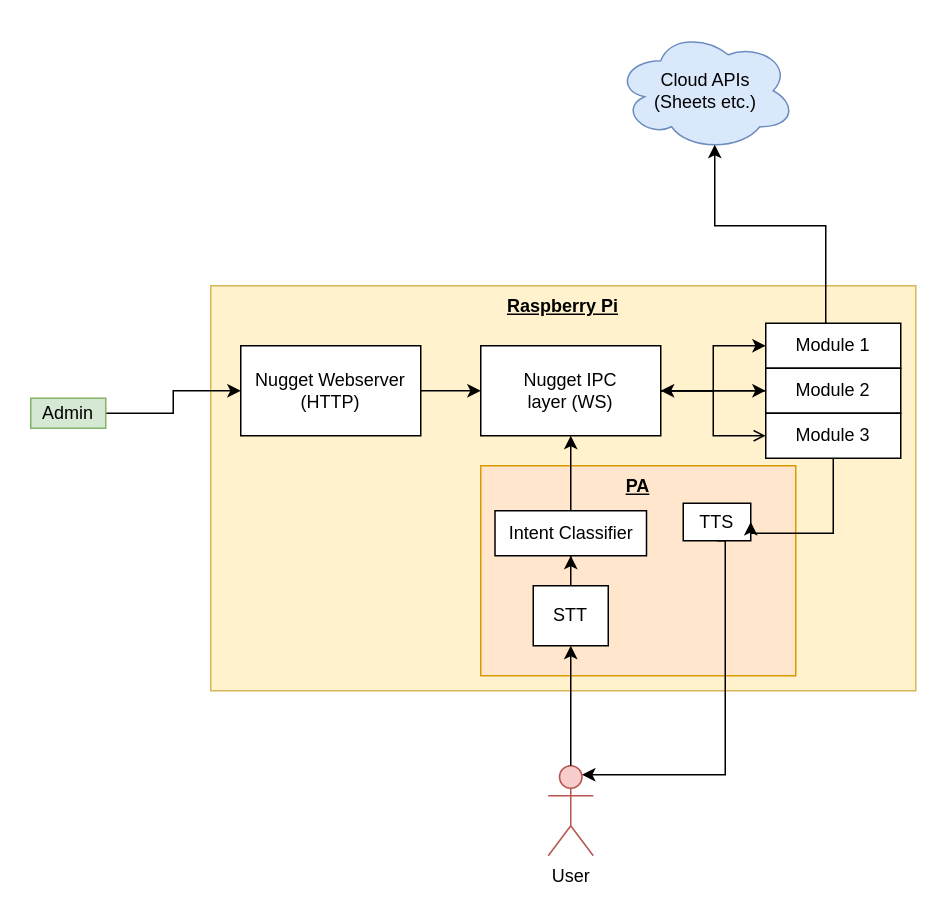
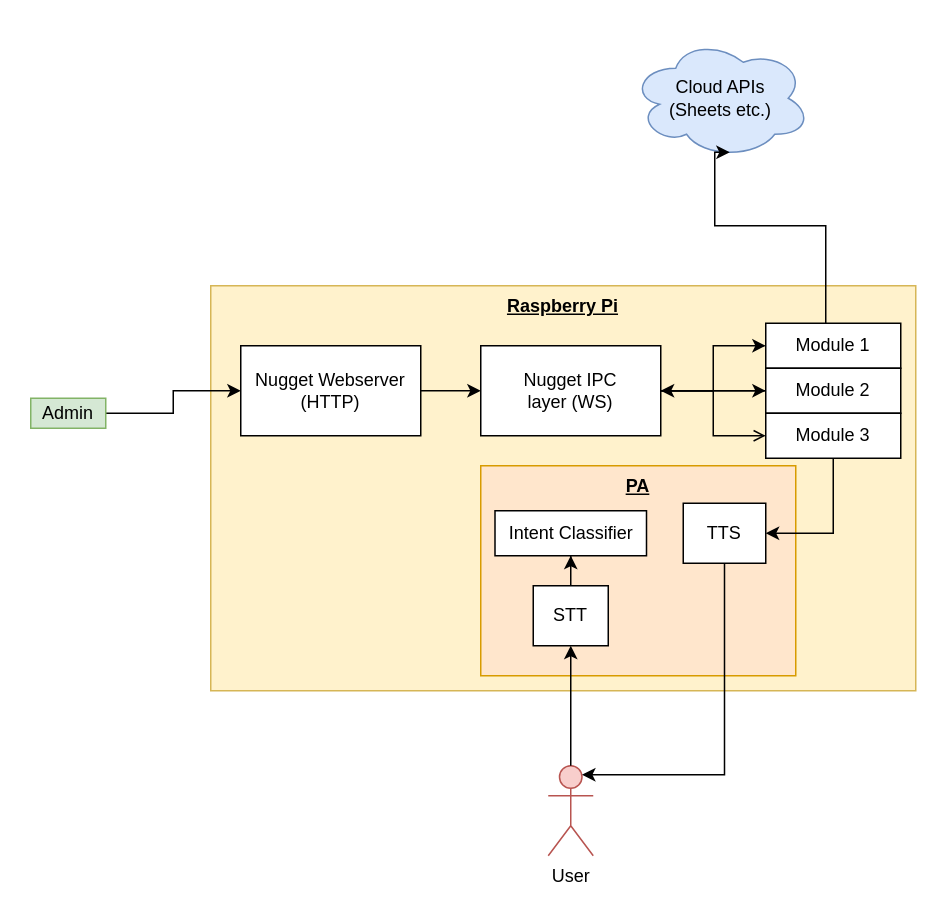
- <mxCell id="16" value="&lt;div&gt;Cloud APIs&lt;/div&gt;&lt;div&gt;(Sheets etc.)&lt;/div&gt;" style="ellipse;shape=cloud;whiteSpace=wrap;html=1;fillColor=#dae8fc;strokeColor=#6c8ebf;" vertex="1" parent="1"><mxGeometry x="410" y="20" width="120" height="80" as="geometry" /></mxCell>
+ <mxCell id="16" value="&lt;div&gt;Cloud APIs&lt;/div&gt;&lt;div&gt;(Sheets etc.)&lt;/div&gt;" style="ellipse;shape=cloud;whiteSpace=wrap;html=1;fillColor=#dae8fc;strokeColor=#6c8ebf;" vertex="1" parent="1"><mxGeometry x="420" y="25" width="120" height="80" as="geometry" /></mxCell>
- <mxCell id="27" value="" style="edgeStyle=orthogonalEdgeStyle;rounded=0;orthogonalLoop=1;jettySize=auto;html=1;" edge="1" parent="1" source="21" target="14"><mxGeometry x="-0.2" relative="1" as="geometry"><mxPoint as="offset" /></mxGeometry></mxCell>
- <mxCell id="22" value="TTS" style="rounded=0;whiteSpace=wrap;html=1;" vertex="1" parent="18"><mxGeometry x="145" y="25" width="45" height="25" as="geometry" /></mxCell>
+ <mxCell id="22" value="TTS" style="rounded=0;whiteSpace=wrap;html=1;" vertex="1" parent="18"><mxGeometry x="145" y="25" width="55" height="40" as="geometry" /></mxCell>
